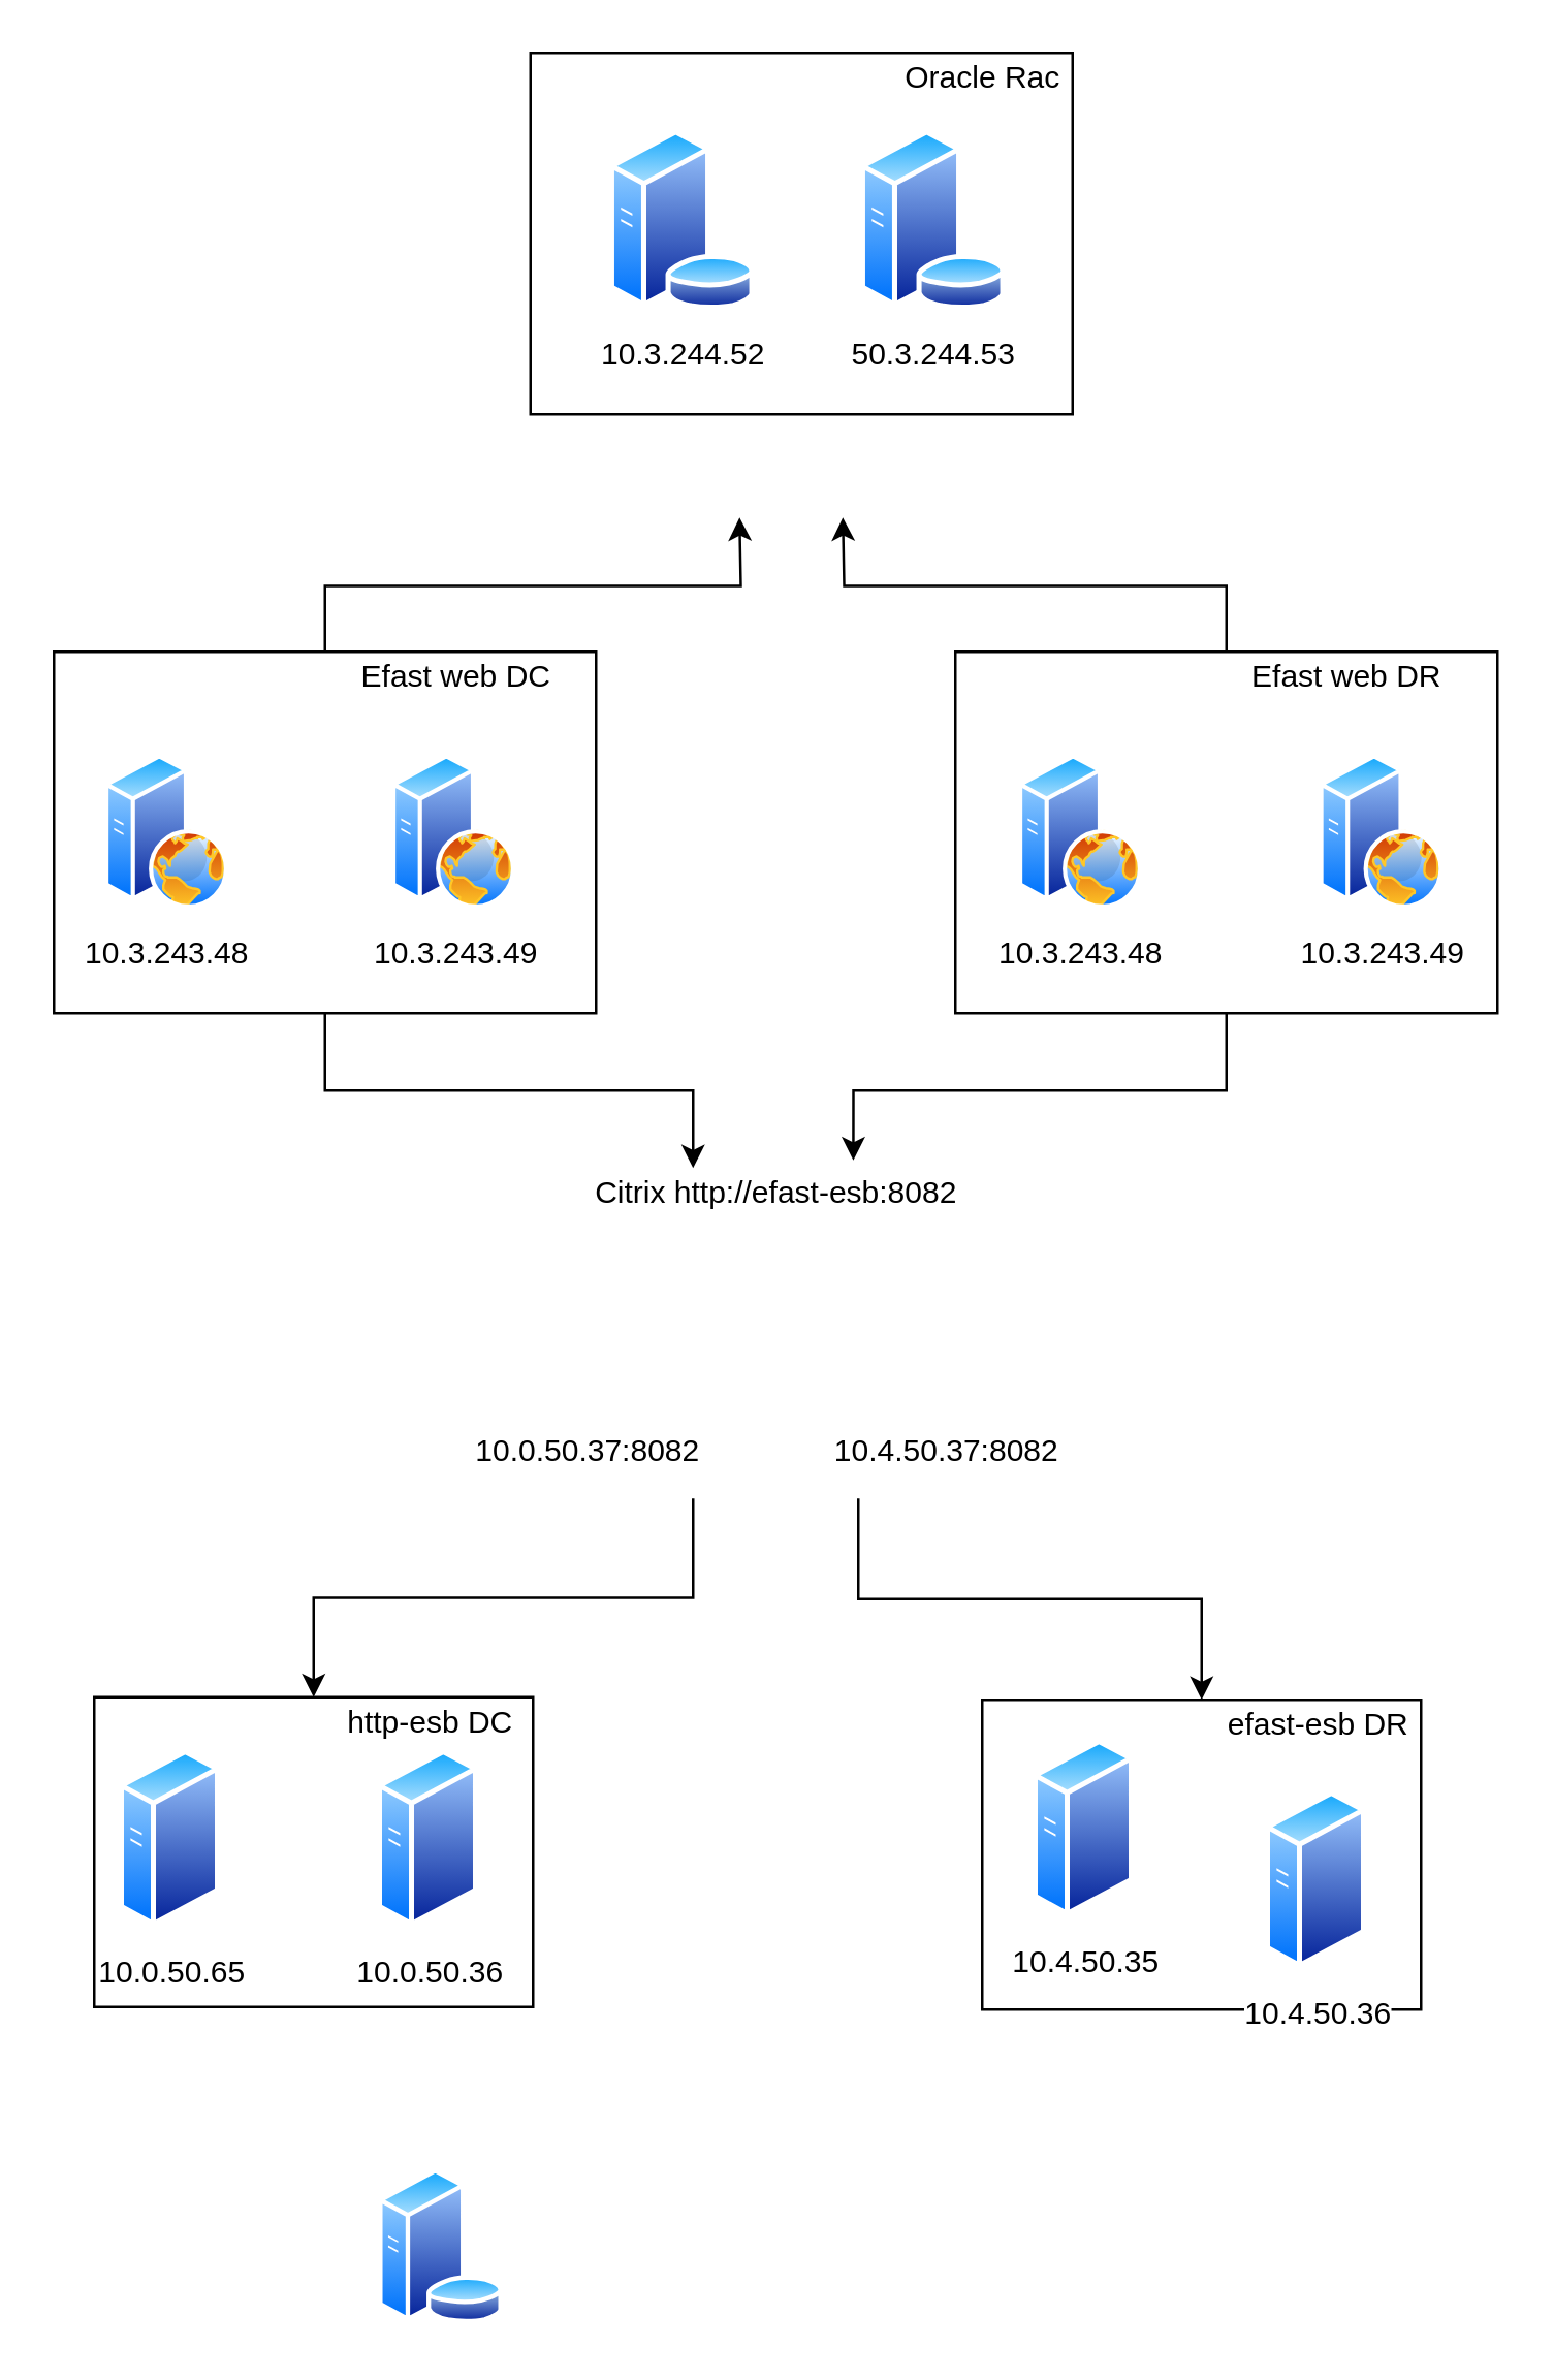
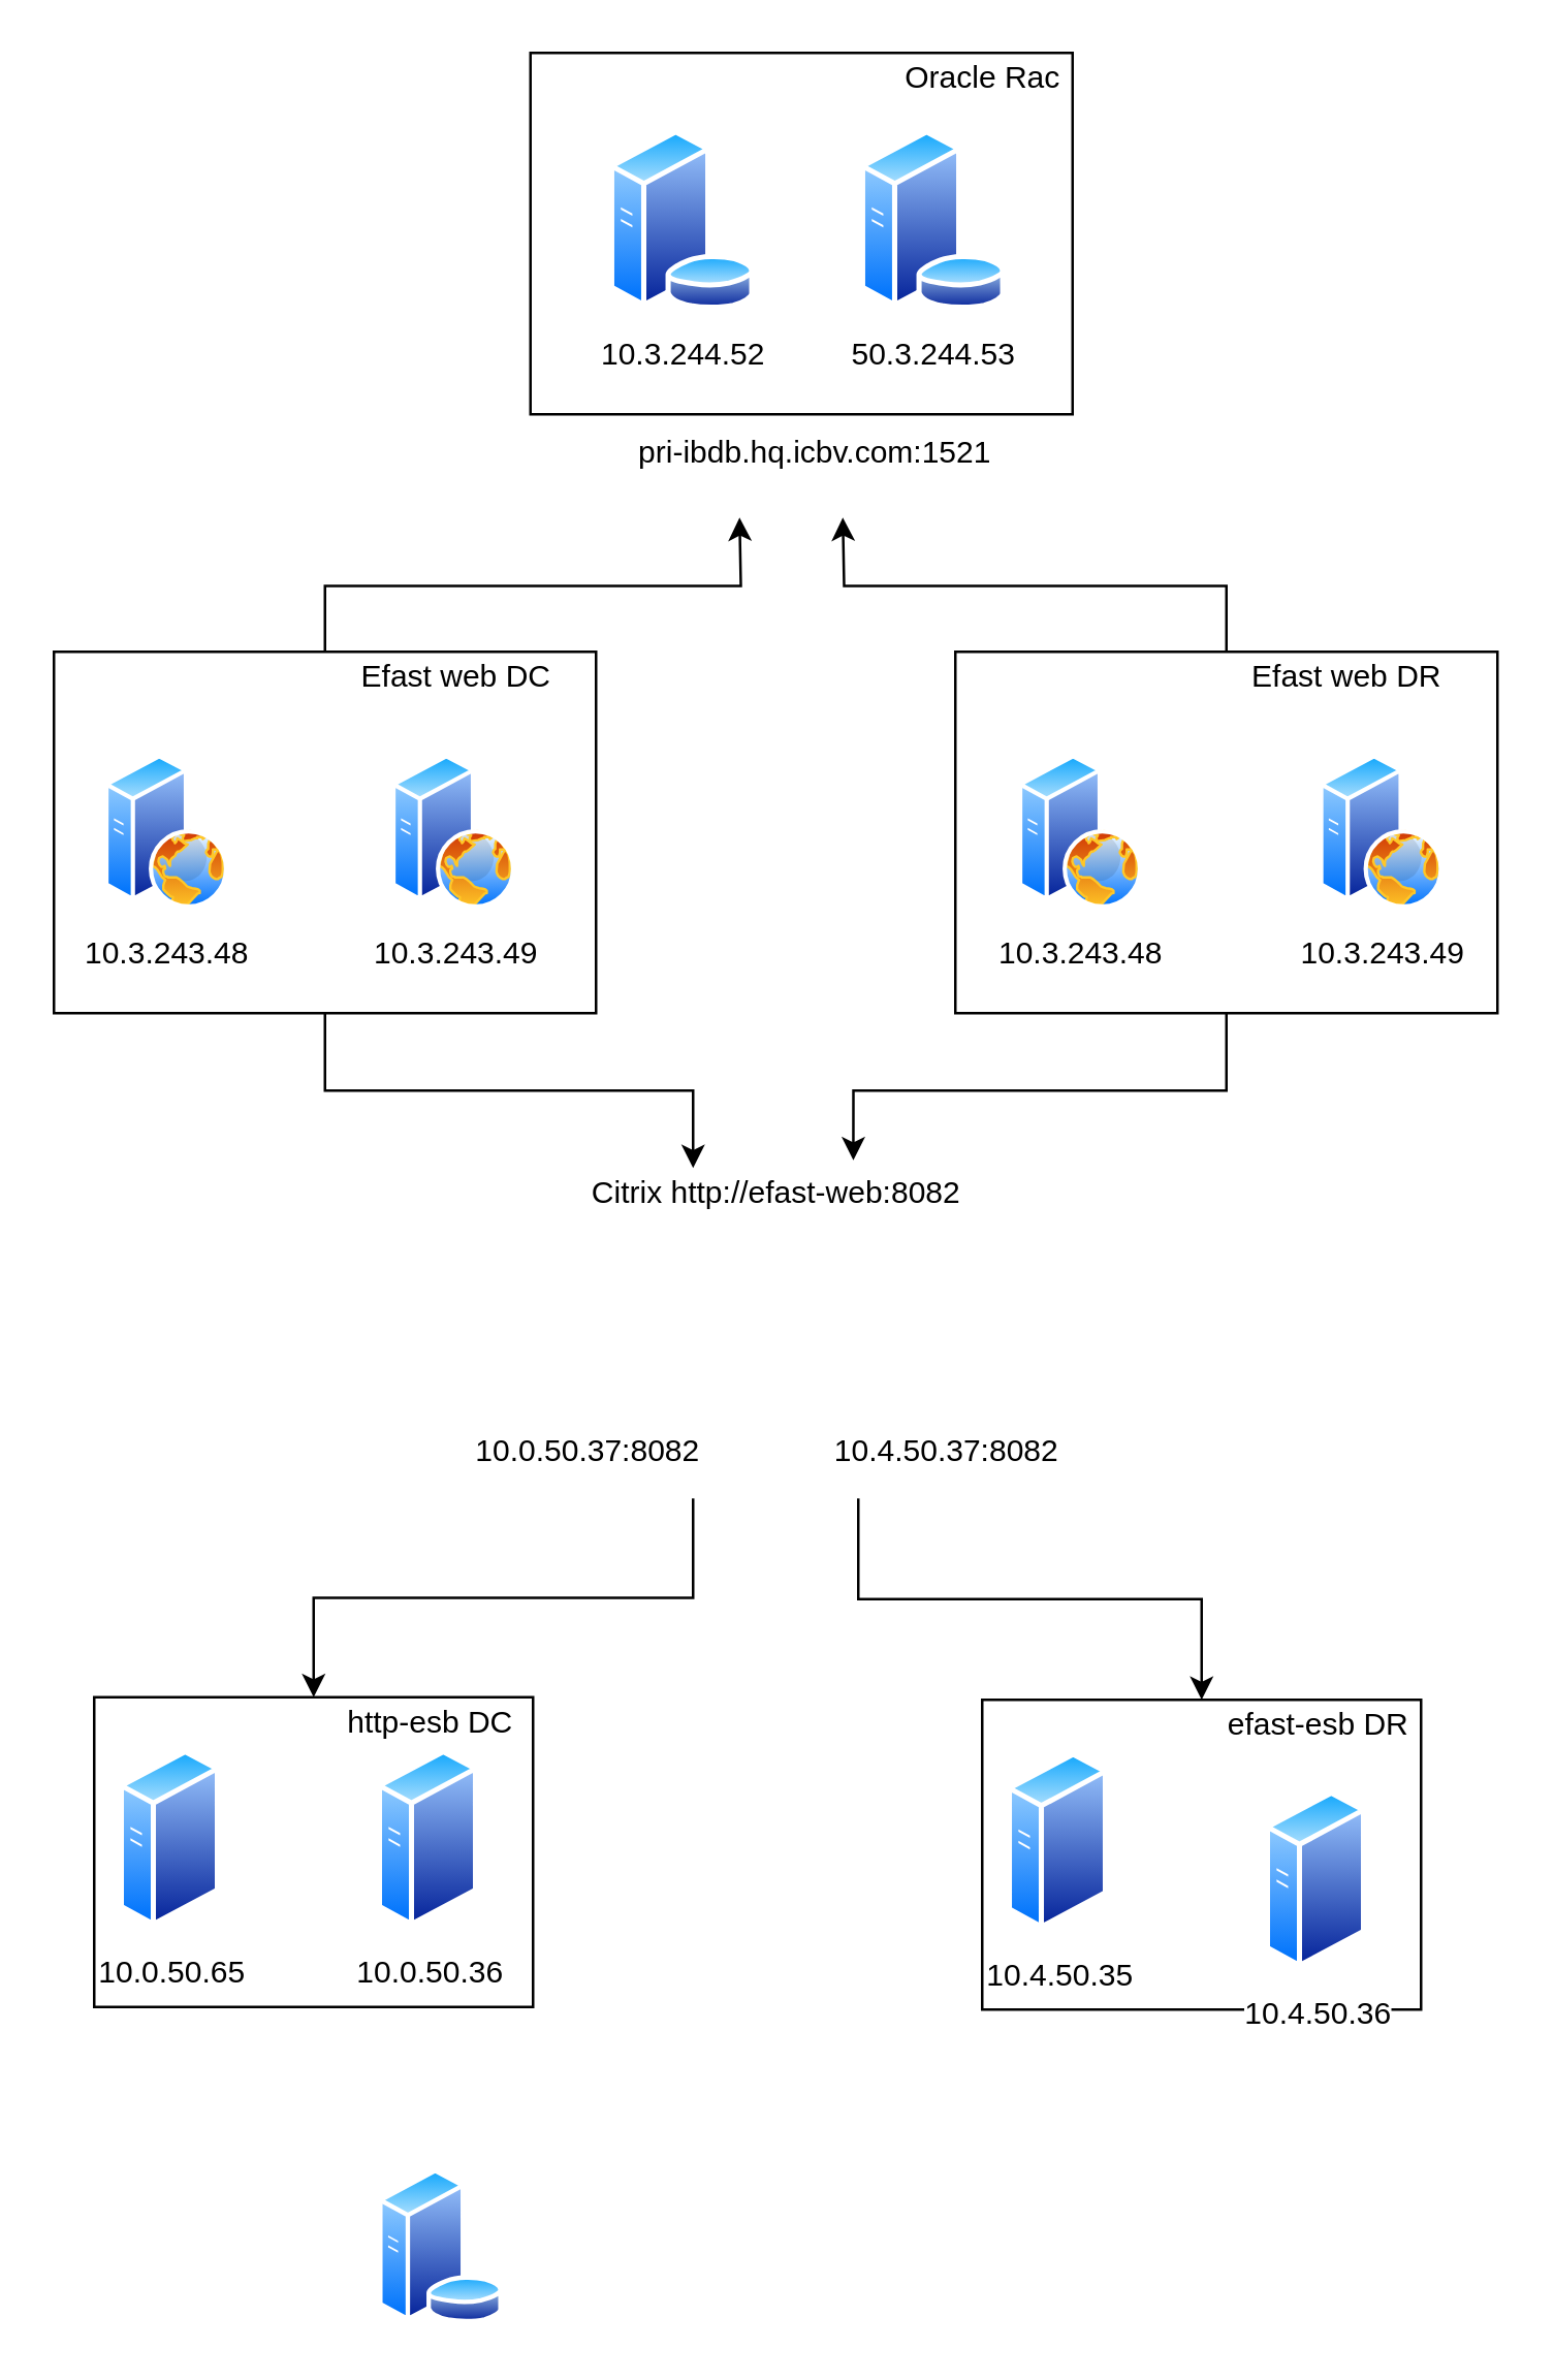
+ <mxCell id="32" value="pri-ibdb.hq.icbv.com:1521" style="text;html=1;resizable=0;autosize=1;align=center;verticalAlign=middle;points=[];fillColor=none;strokeColor=none;rounded=0;" vertex="1" parent="1"><mxGeometry x="240" y="165" width="150" height="20" as="geometry" /></mxCell>
- <mxCell id="7" value="&lt;span style=&quot;background-color: rgb(255 , 255 , 255)&quot;&gt;Citrix http://efast-esb:8082&lt;/span&gt;" style="text;html=1;resizable=0;autosize=1;align=center;verticalAlign=middle;points=[];fillColor=none;strokeColor=none;rounded=0;" parent="1" vertex="1"><mxGeometry x="220" y="452" width="160" height="20" as="geometry" /></mxCell>
+ <mxCell id="7" value="&lt;span style=&quot;background-color: rgb(255 , 255 , 255)&quot;&gt;Citrix http://efast-web:8082&lt;/span&gt;" style="text;html=1;resizable=0;autosize=1;align=center;verticalAlign=middle;points=[];fillColor=none;strokeColor=none;rounded=0;" parent="1" vertex="1"><mxGeometry x="220" y="452" width="160" height="20" as="geometry" /></mxCell>
- <mxCell id="15" value="10.4.50.35" style="aspect=fixed;perimeter=ellipsePerimeter;html=1;align=center;shadow=0;dashed=0;spacingTop=3;image;image=img/lib/active_directory/generic_server.svg;" parent="1" vertex="1"><mxGeometry x="400" y="673" width="39.2" height="70" as="geometry" /></mxCell>
+ <mxCell id="15" value="10.4.50.35" style="aspect=fixed;perimeter=ellipsePerimeter;html=1;align=center;shadow=0;dashed=0;spacingTop=3;image;image=img/lib/active_directory/generic_server.svg;" parent="1" vertex="1"><mxGeometry x="390" y="678" width="39.2" height="70" as="geometry" /></mxCell>
